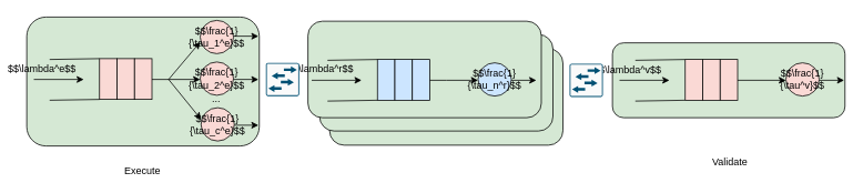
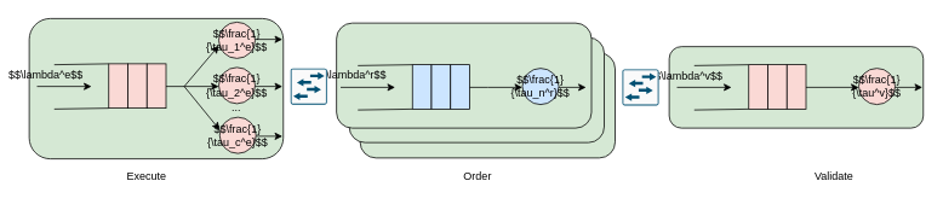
- <mxCell id="51" value="Validate" style="text;html=1;strokeColor=none;fillColor=none;align=center;verticalAlign=middle;whiteSpace=wrap;rounded=0;" parent="1" vertex="1"><mxGeometry x="847" y="179" width="60" height="30" as="geometry" /></mxCell>
+ <mxCell id="51" value="Validate" style="text;html=1;strokeColor=none;fillColor=none;align=center;verticalAlign=middle;whiteSpace=wrap;rounded=0;" parent="1" vertex="1"><mxGeometry x="887" y="179" width="60" height="30" as="geometry" /></mxCell>
+ <mxCell id="50" value="Order" style="text;html=1;strokeColor=none;fillColor=none;align=center;verticalAlign=middle;whiteSpace=wrap;rounded=0;" parent="1" vertex="1"><mxGeometry x="495" y="180" width="60" height="30" as="geometry" /></mxCell>
- <mxCell id="49" value="Execute" style="text;html=1;strokeColor=none;fillColor=none;align=center;verticalAlign=middle;whiteSpace=wrap;rounded=0;" parent="1" vertex="1"><mxGeometry x="141" y="190" width="60" height="30" as="geometry" /></mxCell>
+ <mxCell id="49" value="Execute" style="text;html=1;strokeColor=none;fillColor=none;align=center;verticalAlign=middle;whiteSpace=wrap;rounded=0;" parent="1" vertex="1"><mxGeometry x="131" y="180" width="60" height="30" as="geometry" /></mxCell>
